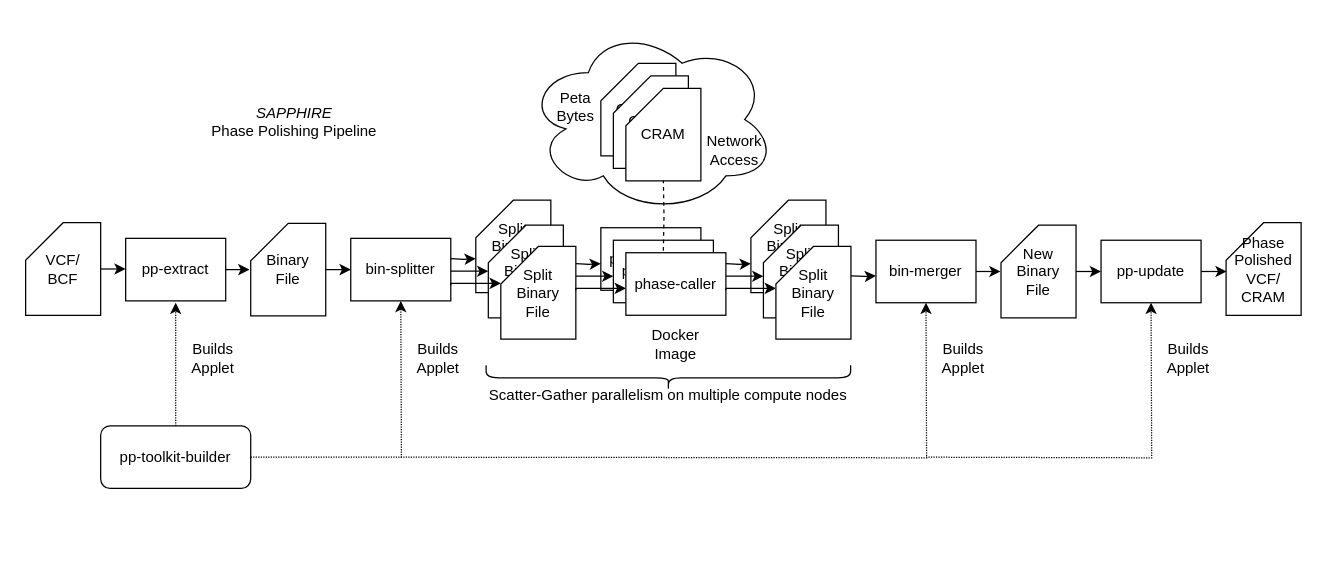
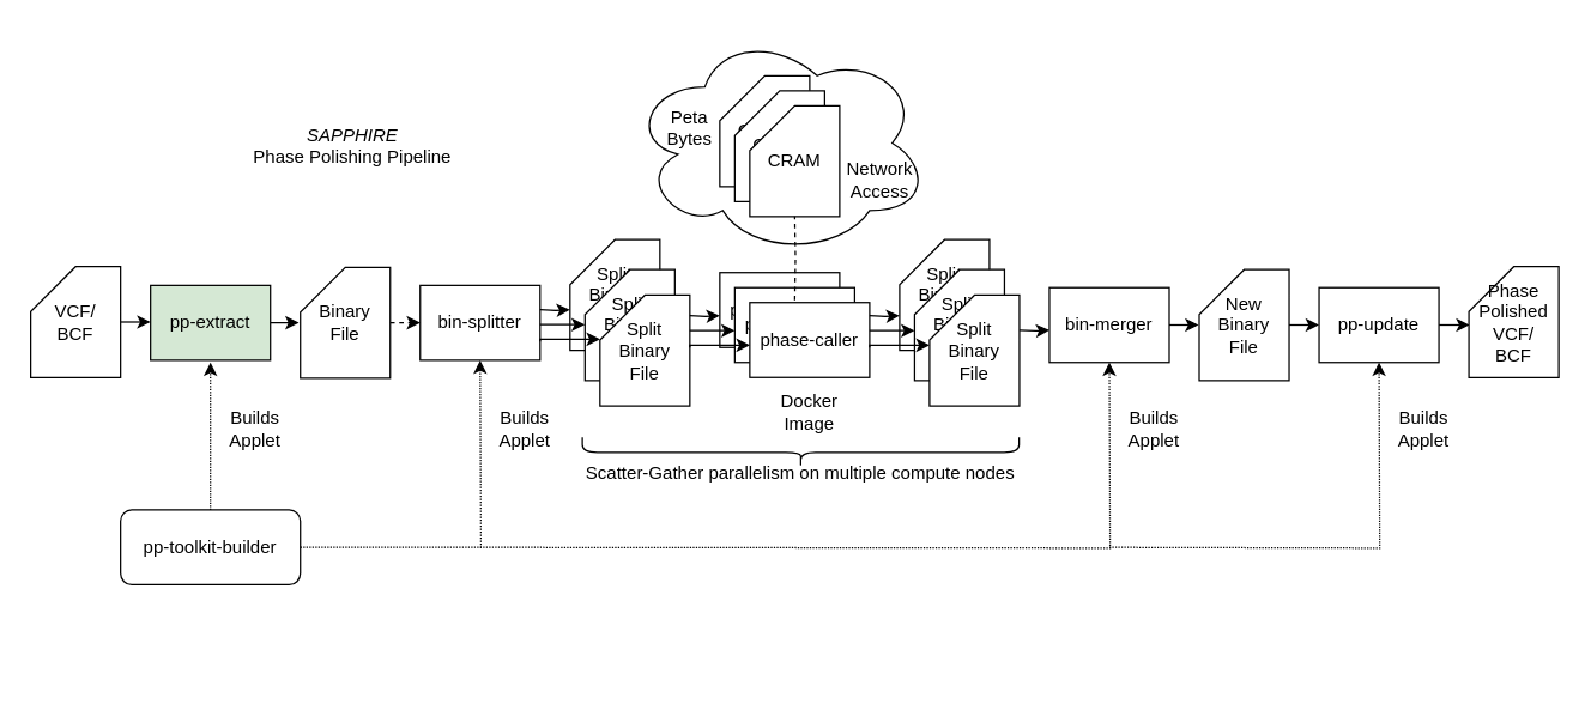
- <mxCell id="5" value="pp-extract" style="rounded=0;whiteSpace=wrap;html=1;" vertex="1" parent="1"><mxGeometry x="100" y="190" width="80" height="50" as="geometry" /></mxCell>
+ <mxCell id="5" value="pp-extract" style="rounded=0;whiteSpace=wrap;html=1;fillColor=#d5e8d4;" vertex="1" parent="1"><mxGeometry x="100" y="190" width="80" height="50" as="geometry" /></mxCell>
- <mxCell id="9" style="edgeStyle=orthogonalEdgeStyle;rounded=0;orthogonalLoop=1;jettySize=auto;html=1;exitX=1;exitY=0.5;exitDx=0;exitDy=0;exitPerimeter=0;entryX=0;entryY=0.5;entryDx=0;entryDy=0;" edge="1" parent="1" source="10" target="6"><mxGeometry relative="1" as="geometry" /></mxCell>
+ <mxCell id="9" style="edgeStyle=orthogonalEdgeStyle;rounded=0;orthogonalLoop=1;jettySize=auto;html=1;exitX=1;exitY=0.5;exitDx=0;exitDy=0;exitPerimeter=0;entryX=0;entryY=0.5;entryDx=0;entryDy=0;dashed=1;" edge="1" parent="1" source="10" target="6"><mxGeometry relative="1" as="geometry" /></mxCell>
- <mxCell id="50" value="Phase&lt;br&gt;Polished&lt;br&gt;VCF/&lt;br&gt;CRAM" style="shape=card;whiteSpace=wrap;html=1;" vertex="1" parent="1"><mxGeometry x="980" y="177.5" width="60" height="74" as="geometry" /></mxCell>
+ <mxCell id="50" value="Phase&lt;br&gt;Polished&lt;br&gt;VCF/&lt;br&gt;BCF" style="shape=card;whiteSpace=wrap;html=1;" vertex="1" parent="1"><mxGeometry x="980" y="177.5" width="60" height="74" as="geometry" /></mxCell>
